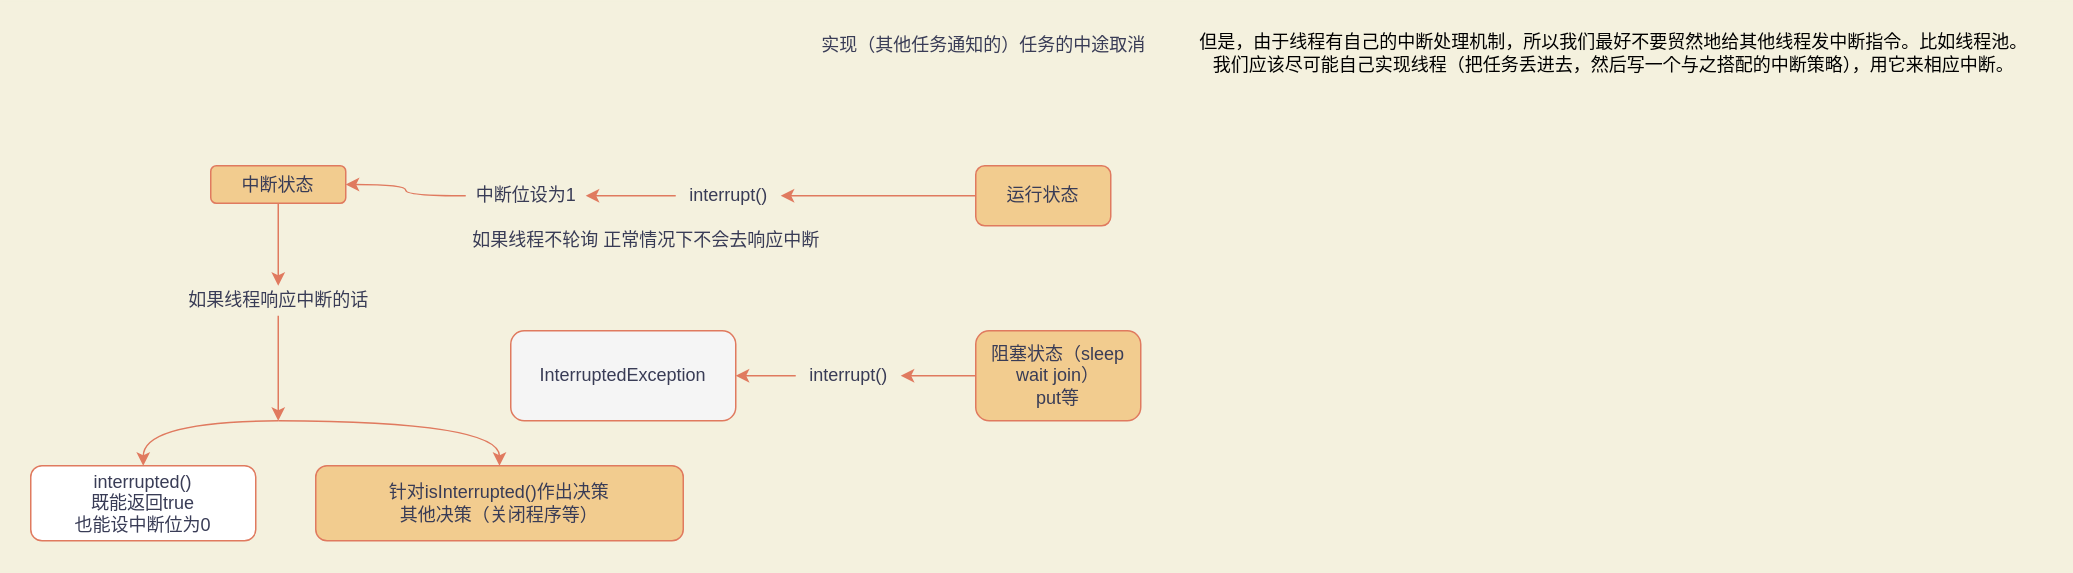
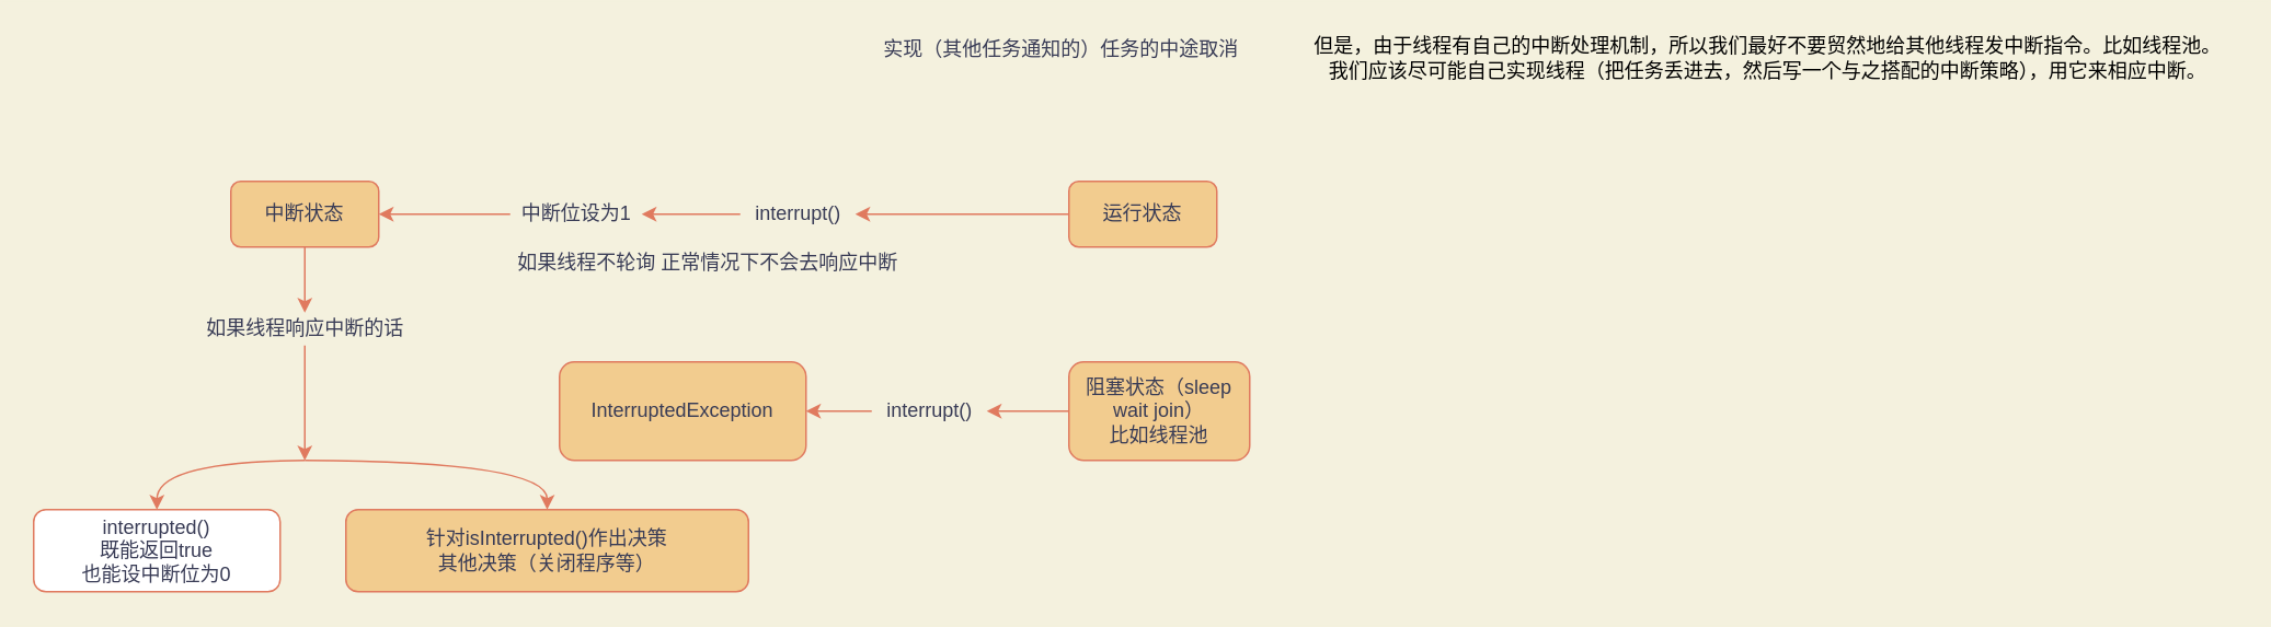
- <mxCell id="22" value="实现（其他任务通知的）任务的中途取消" style="text;html=1;align=center;verticalAlign=middle;resizable=0;points=[];autosize=1;fontColor=#393C56;" parent="1" vertex="1"><mxGeometry x="540" y="20" width="230" height="20" as="geometry" /></mxCell>
+ <mxCell id="22" value="实现（其他任务通知的）任务的中途取消" style="text;html=1;align=center;verticalAlign=middle;resizable=0;points=[];autosize=1;fontColor=#393C56;" parent="1" vertex="1"><mxGeometry x="530" width="230" height="20" as="geometry" y="20" /></mxCell>
- <mxCell id="3" value="中断状态" style="whiteSpace=wrap;html=1;sketch=0;strokeColor=#E07A5F;fillColor=#F2CC8F;fontColor=#393C56;rounded=1;" parent="1" vertex="1"><mxGeometry x="140" y="110" width="90" height="25" as="geometry" /></mxCell>
+ <mxCell id="3" value="中断状态" style="whiteSpace=wrap;html=1;sketch=0;strokeColor=#E07A5F;fillColor=#F2CC8F;fontColor=#393C56;rounded=1;" parent="1" vertex="1"><mxGeometry x="140" y="110" width="90" height="40" as="geometry" /></mxCell>
- <mxCell id="17" value="InterruptedException" style="whiteSpace=wrap;html=1;sketch=0;strokeColor=#E07A5F;fillColor=#f5f5f5;fontColor=#393C56;rounded=1;" parent="1" vertex="1"><mxGeometry x="340" y="220" width="150" height="60" as="geometry" /></mxCell>
+ <mxCell id="17" value="InterruptedException" style="whiteSpace=wrap;html=1;sketch=0;strokeColor=#E07A5F;fillColor=#F2CC8F;fontColor=#393C56;rounded=1;" parent="1" vertex="1"><mxGeometry x="340" y="220" width="150" height="60" as="geometry" /></mxCell>
- <mxCell id="16" value="阻塞状态（sleep wait join）&lt;br&gt;put等" style="whiteSpace=wrap;html=1;sketch=0;strokeColor=#E07A5F;fillColor=#F2CC8F;fontColor=#393C56;rounded=1;" parent="1" vertex="1"><mxGeometry x="650" y="220" width="110" height="60" as="geometry" /></mxCell>
+ <mxCell id="16" value="阻塞状态（sleep wait join）&lt;br&gt;比如线程池" style="whiteSpace=wrap;html=1;sketch=0;strokeColor=#E07A5F;fillColor=#F2CC8F;fontColor=#393C56;rounded=1;" parent="1" vertex="1"><mxGeometry x="650" y="220" width="110" height="60" as="geometry" /></mxCell>
